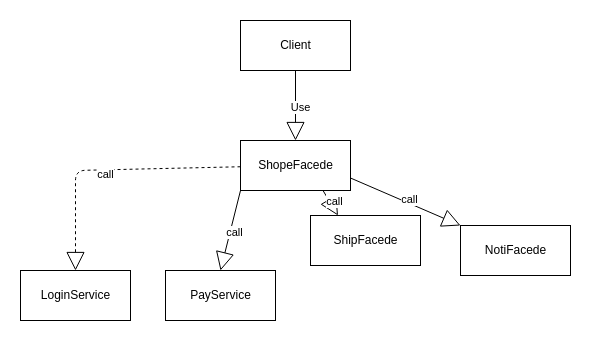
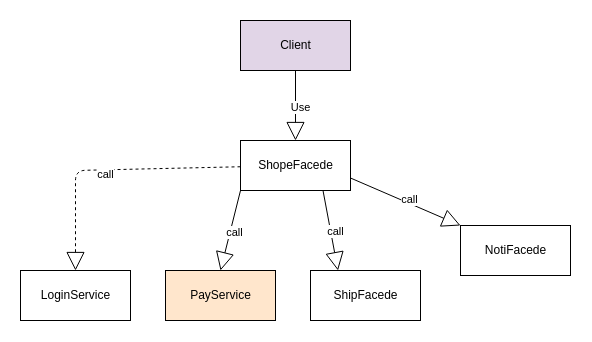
- <mxCell id="2" value="Client" style="html=1;" vertex="1" parent="1"><mxGeometry x="240" y="20" width="110" height="50" as="geometry" /></mxCell>
+ <mxCell id="2" value="Client" style="html=1;fillColor=#e1d5e7;" vertex="1" parent="1"><mxGeometry x="240" y="20" width="110" height="50" as="geometry" /></mxCell>
- <mxCell id="6" value="ShipFacede" style="html=1;" vertex="1" parent="1"><mxGeometry x="310" y="215" width="110" height="50" as="geometry" /></mxCell>
+ <mxCell id="6" value="ShipFacede" style="html=1;" vertex="1" parent="1"><mxGeometry x="310" y="270" width="110" height="50" as="geometry" /></mxCell>
- <mxCell id="5" value="PayService" style="html=1;" vertex="1" parent="1"><mxGeometry x="165" y="270" width="110" height="50" as="geometry" /></mxCell>
+ <mxCell id="5" value="PayService" style="html=1;fillColor=#ffe6cc;" vertex="1" parent="1"><mxGeometry x="165" y="270" width="110" height="50" as="geometry" /></mxCell>
